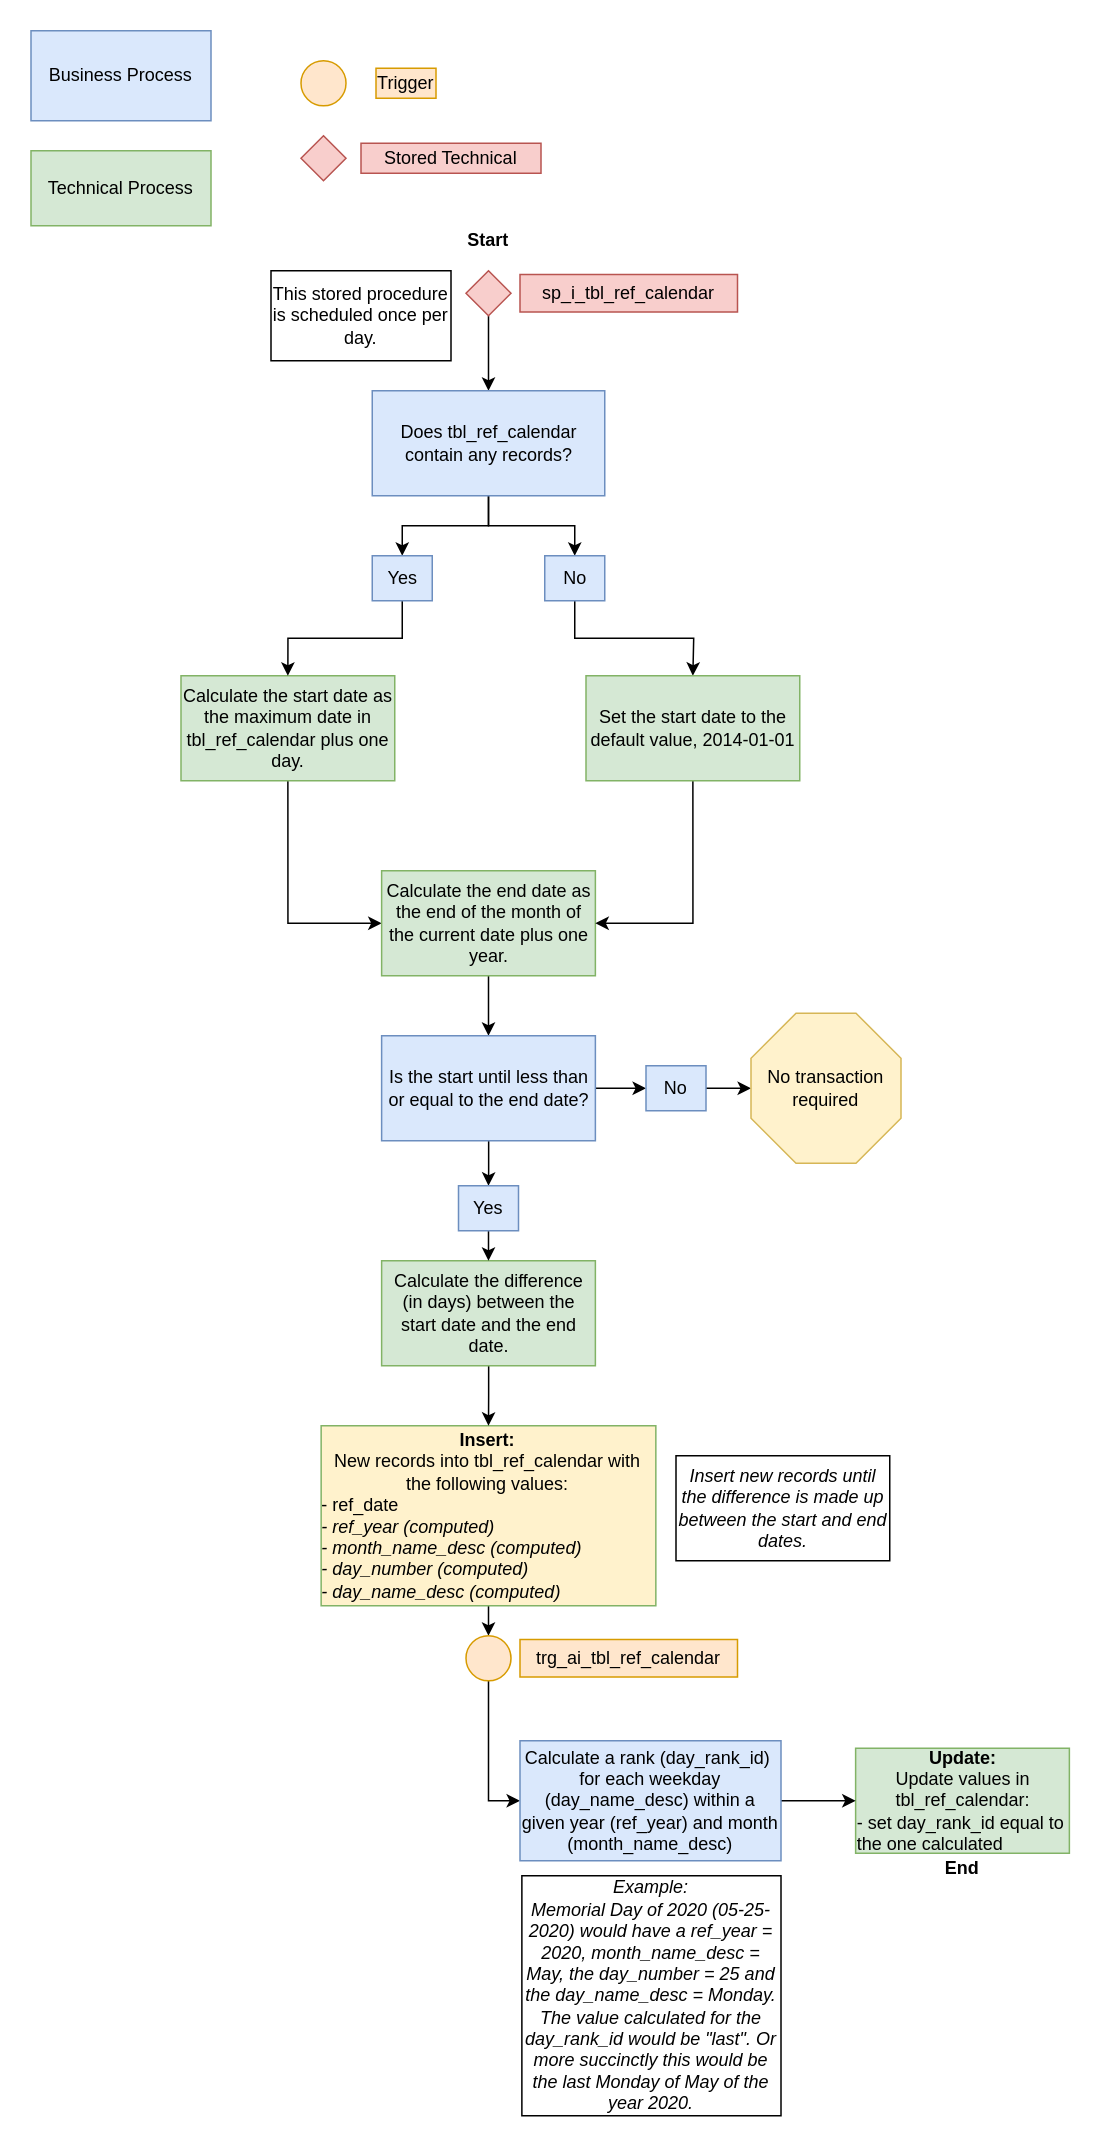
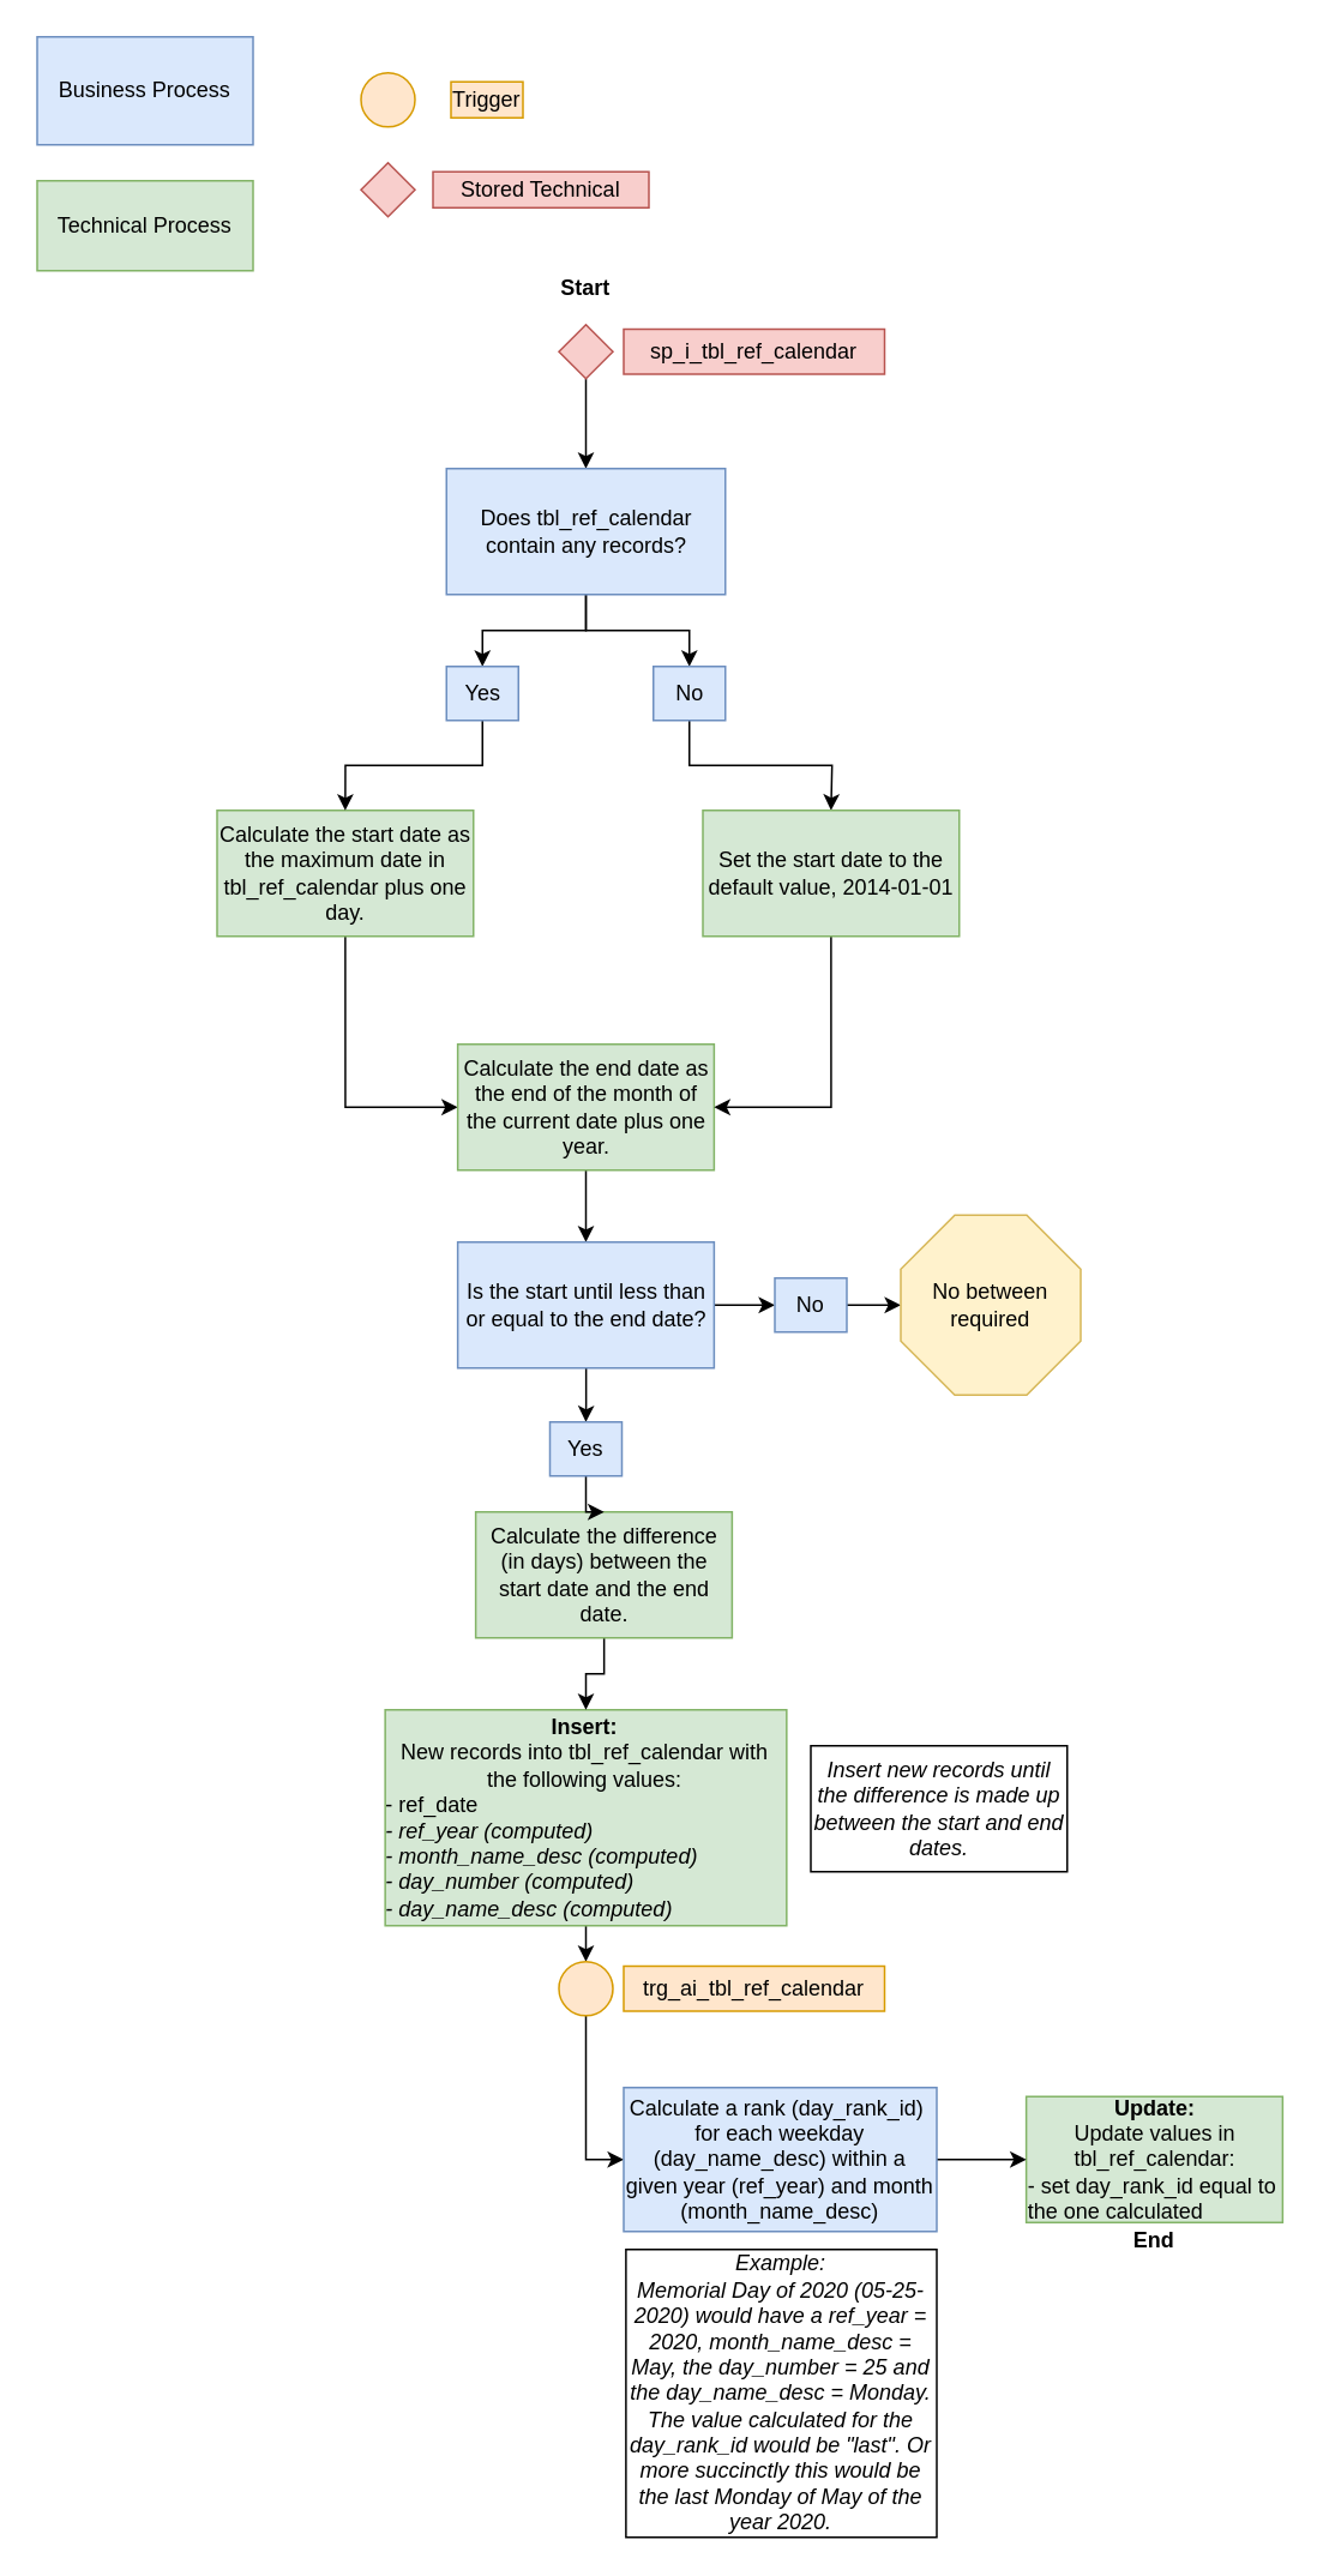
- <mxCell id="11" value="This stored procedure is scheduled once per day." style="rounded=0;whiteSpace=wrap;html=1;" parent="1" vertex="1"><mxGeometry x="180" y="180" width="120" height="60" as="geometry" /></mxCell>
- <mxCell id="45" value="No transaction required" style="whiteSpace=wrap;html=1;shape=mxgraph.basic.octagon2;align=center;verticalAlign=middle;dx=15;fillColor=#fff2cc;strokeColor=#d6b656;" vertex="1" parent="1"><mxGeometry x="500" y="675" width="100" height="100" as="geometry" /></mxCell>
+ <mxCell id="45" value="No between required" style="whiteSpace=wrap;html=1;shape=mxgraph.basic.octagon2;align=center;verticalAlign=middle;dx=15;fillColor=#fff2cc;strokeColor=#d6b656;" vertex="1" parent="1"><mxGeometry x="500" y="675" width="100" height="100" as="geometry" /></mxCell>
- <mxCell id="40" value="Calculate the difference (in days) between the start date and the end date." style="rounded=0;whiteSpace=wrap;html=1;fillColor=#d5e8d4;strokeColor=#82b366;" vertex="1" parent="1"><mxGeometry x="253.75" y="840" width="142.5" height="70" as="geometry" /></mxCell>
+ <mxCell id="40" value="Calculate the difference (in days) between the start date and the end date." style="rounded=0;whiteSpace=wrap;html=1;fillColor=#d5e8d4;strokeColor=#82b366;" vertex="1" parent="1"><mxGeometry x="263.75" y="840" width="142.5" height="70" as="geometry" /></mxCell>
- <mxCell id="29" value="&lt;b&gt;Insert:&lt;/b&gt;&lt;br&gt;New records into tbl_ref_calendar with the following values:&lt;br&gt;&lt;div style=&quot;text-align: left&quot;&gt;&lt;span&gt;- ref_date&lt;/span&gt;&lt;/div&gt;&lt;div style=&quot;text-align: left&quot;&gt;&lt;span&gt;&lt;i&gt;- ref_year (computed)&lt;/i&gt;&lt;/span&gt;&lt;/div&gt;&lt;div style=&quot;text-align: left&quot;&gt;&lt;i&gt;- month_name_desc (computed)&lt;/i&gt;&lt;/div&gt;&lt;div style=&quot;text-align: left&quot;&gt;&lt;i&gt;- day_number (computed)&lt;/i&gt;&lt;/div&gt;&lt;div style=&quot;text-align: left&quot;&gt;&lt;i&gt;- day_name_desc (computed)&lt;/i&gt;&lt;/div&gt;" style="rounded=0;whiteSpace=wrap;html=1;fillColor=#fff2cc;strokeColor=#82b366;" parent="1" vertex="1"><mxGeometry x="213.43" y="950" width="223.13" height="120" as="geometry" /></mxCell>
+ <mxCell id="29" value="&lt;b&gt;Insert:&lt;/b&gt;&lt;br&gt;New records into tbl_ref_calendar with the following values:&lt;br&gt;&lt;div style=&quot;text-align: left&quot;&gt;&lt;span&gt;- ref_date&lt;/span&gt;&lt;/div&gt;&lt;div style=&quot;text-align: left&quot;&gt;&lt;span&gt;&lt;i&gt;- ref_year (computed)&lt;/i&gt;&lt;/span&gt;&lt;/div&gt;&lt;div style=&quot;text-align: left&quot;&gt;&lt;i&gt;- month_name_desc (computed)&lt;/i&gt;&lt;/div&gt;&lt;div style=&quot;text-align: left&quot;&gt;&lt;i&gt;- day_number (computed)&lt;/i&gt;&lt;/div&gt;&lt;div style=&quot;text-align: left&quot;&gt;&lt;i&gt;- day_name_desc (computed)&lt;/i&gt;&lt;/div&gt;" style="rounded=0;whiteSpace=wrap;html=1;fillColor=#d5e8d4;strokeColor=#82b366;" parent="1" vertex="1"><mxGeometry x="213.43" y="950" width="223.13" height="120" as="geometry" /></mxCell>
